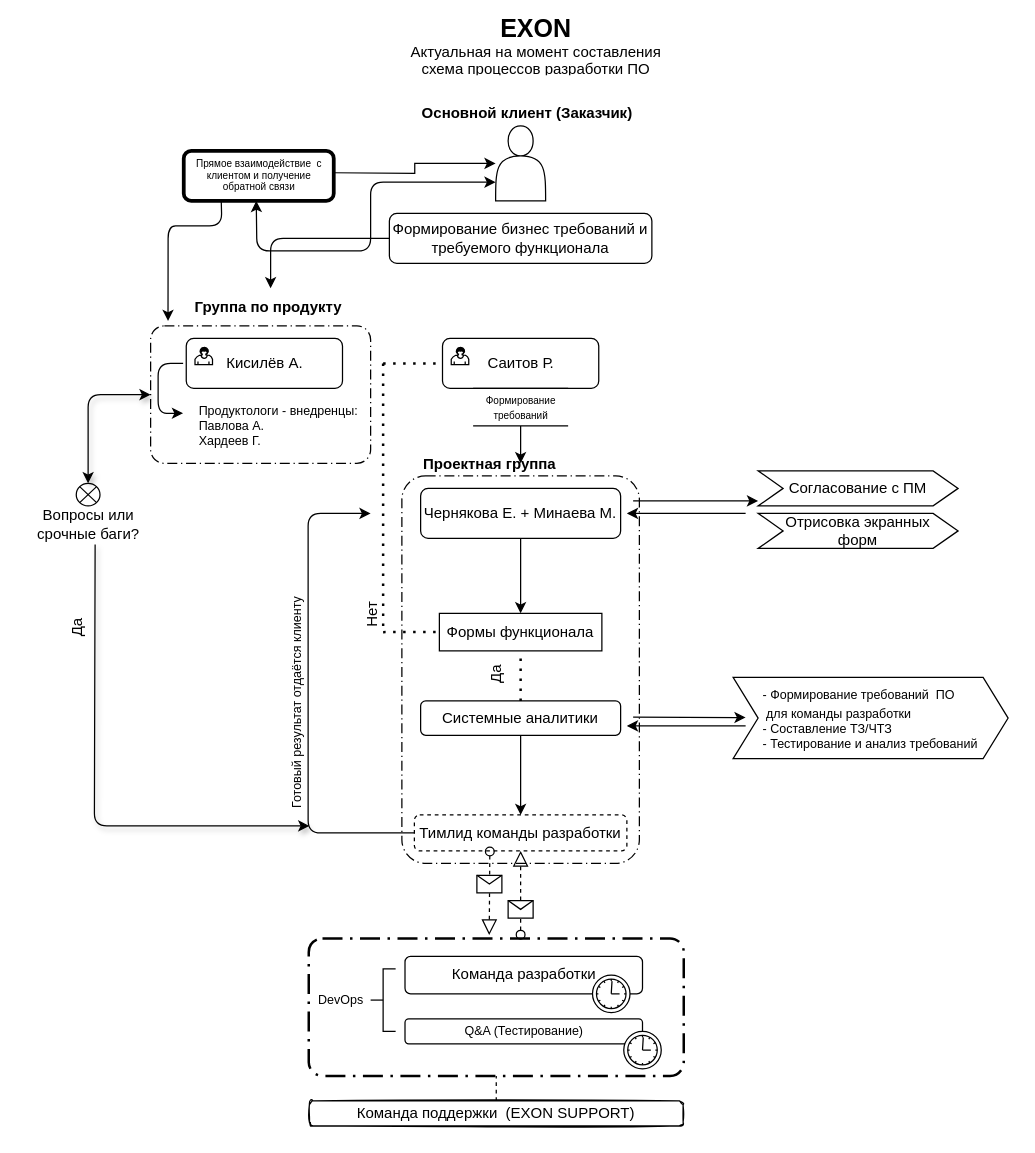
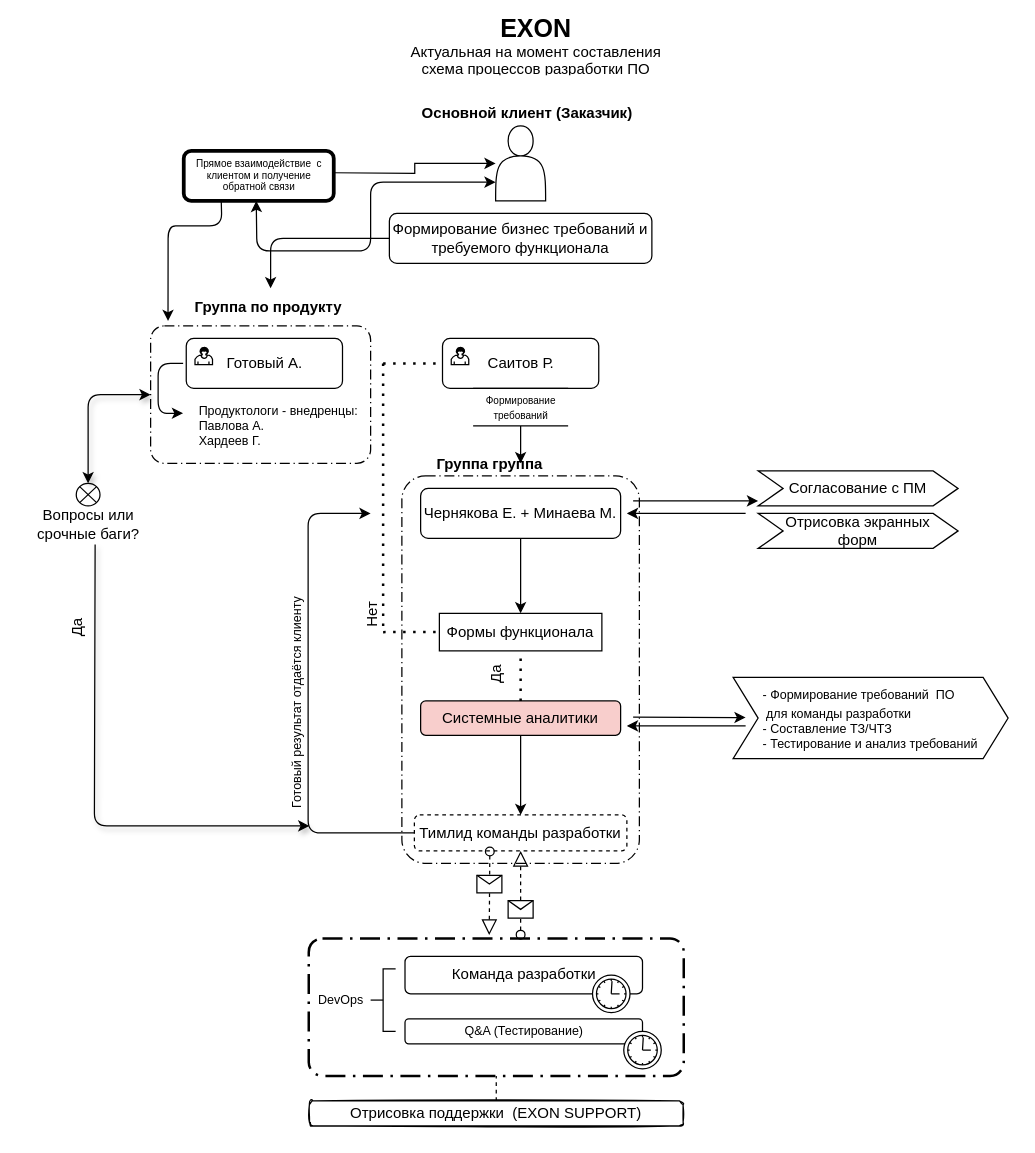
- <mxCell id="38" value="Кисилёв А." style="html=1;whiteSpace=wrap;rounded=1;dropTarget=0;strokeColor=#000000;fillColor=#ffffff;gradientColor=none;" vertex="1" parent="1"><mxGeometry x="148.5" y="270" width="125" height="40" as="geometry" /></mxCell>
+ <mxCell id="38" value="Готовый А." style="html=1;whiteSpace=wrap;rounded=1;dropTarget=0;strokeColor=#000000;fillColor=#ffffff;gradientColor=none;" vertex="1" parent="1"><mxGeometry x="148.5" y="270" width="125" height="40" as="geometry" /></mxCell>
- <mxCell id="46" value="&lt;font style=&quot;font-size: 12px&quot;&gt;&lt;b&gt;Проектная группа&lt;/b&gt;&lt;/font&gt;" style="text;html=1;align=center;verticalAlign=middle;resizable=0;points=[];autosize=1;fontSize=2;" vertex="1" parent="1"><mxGeometry x="331" y="366" width="120" height="10" as="geometry" /></mxCell>
+ <mxCell id="46" value="&lt;font style=&quot;font-size: 12px&quot;&gt;&lt;b&gt;Группа группа&lt;/b&gt;&lt;/font&gt;" style="text;html=1;align=center;verticalAlign=middle;resizable=0;points=[];autosize=1;fontSize=2;" vertex="1" parent="1"><mxGeometry x="331" y="366" width="120" height="10" as="geometry" /></mxCell>
- <mxCell id="11" value="Системные аналитики" style="whiteSpace=wrap;html=1;rounded=1;" vertex="1" parent="1"><mxGeometry x="336" y="560" width="160" height="27.5" as="geometry" /></mxCell>
+ <mxCell id="11" value="Системные аналитики" style="whiteSpace=wrap;html=1;rounded=1;fillColor=#f8cecc;" vertex="1" parent="1"><mxGeometry x="336" y="560" width="160" height="27.5" as="geometry" /></mxCell>
- <mxCell id="53" value="&lt;font style=&quot;font-size: 12px&quot;&gt;Команда поддержки &amp;nbsp;(EXON SUPPORT)&lt;/font&gt;" style="shape=ext;double=0;rounded=1;whiteSpace=wrap;html=1;shadow=0;glass=0;labelBackgroundColor=none;sketch=1;strokeColor=#000000;strokeWidth=1;fillColor=none;gradientColor=none;fontSize=8;fontColor=#000000;" vertex="1" parent="1"><mxGeometry x="247" y="880" width="299" height="20" as="geometry" /></mxCell>
+ <mxCell id="53" value="&lt;font style=&quot;font-size: 12px&quot;&gt;Отрисовка поддержки &amp;nbsp;(EXON SUPPORT)&lt;/font&gt;" style="shape=ext;double=0;rounded=1;whiteSpace=wrap;html=1;shadow=0;glass=0;labelBackgroundColor=none;sketch=1;strokeColor=#000000;strokeWidth=1;fillColor=none;gradientColor=none;fontSize=8;fontColor=#000000;" vertex="1" parent="1"><mxGeometry x="247" y="880" width="299" height="20" as="geometry" /></mxCell>
